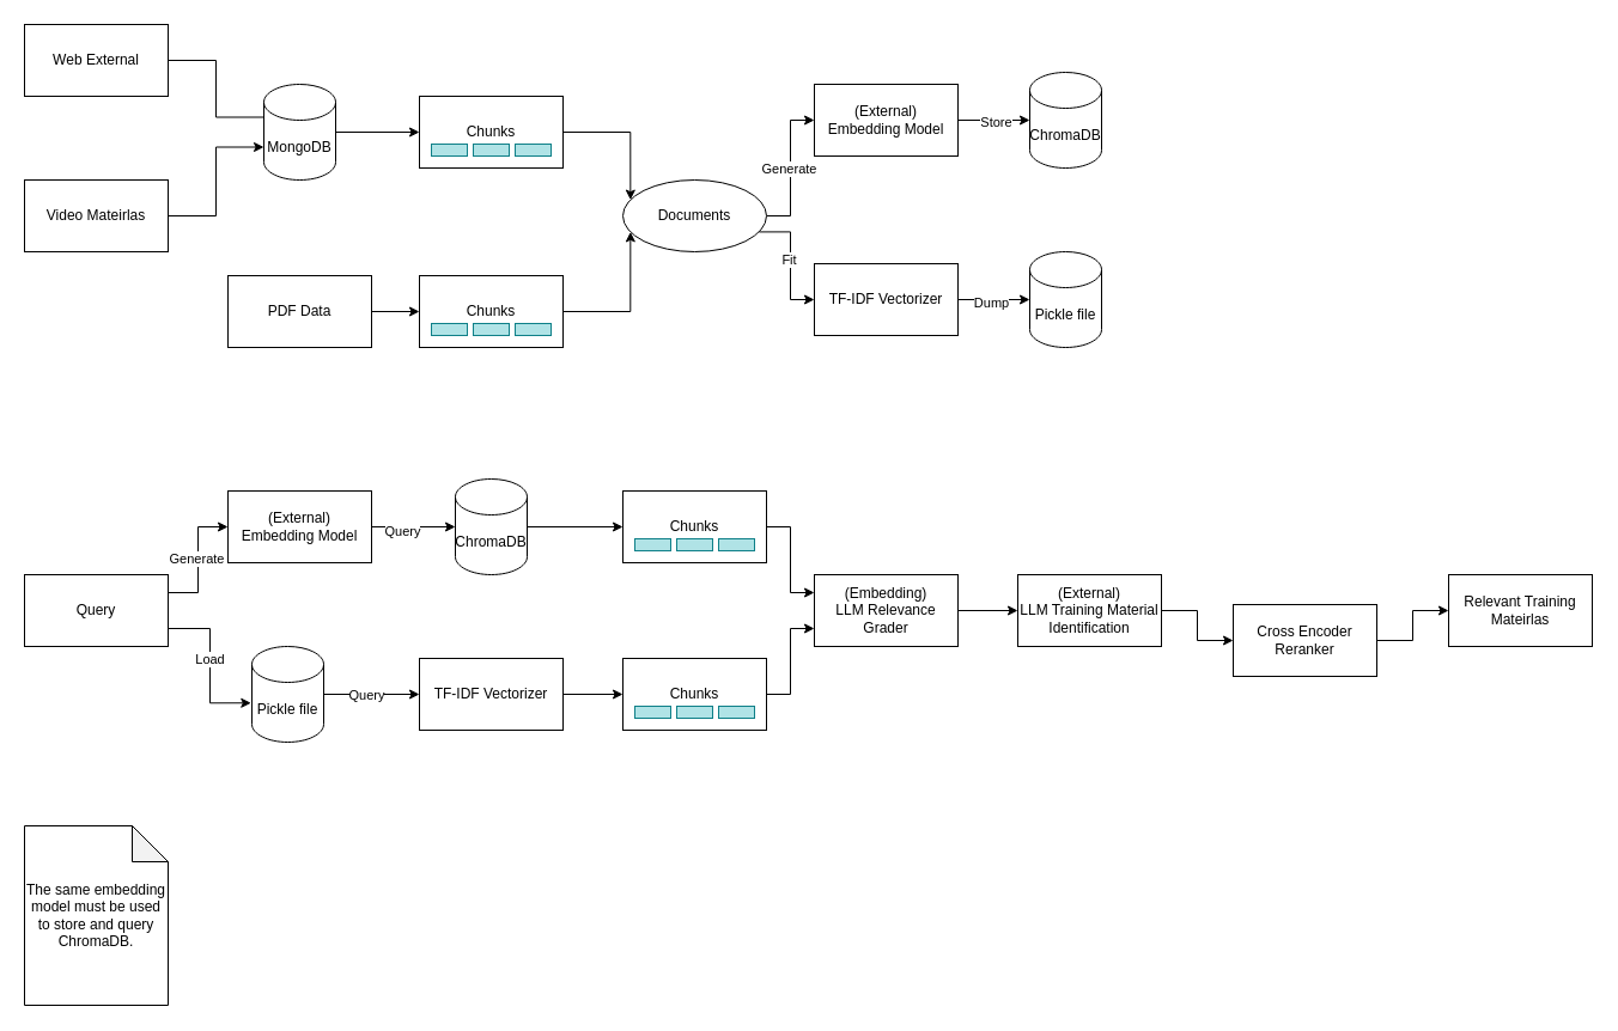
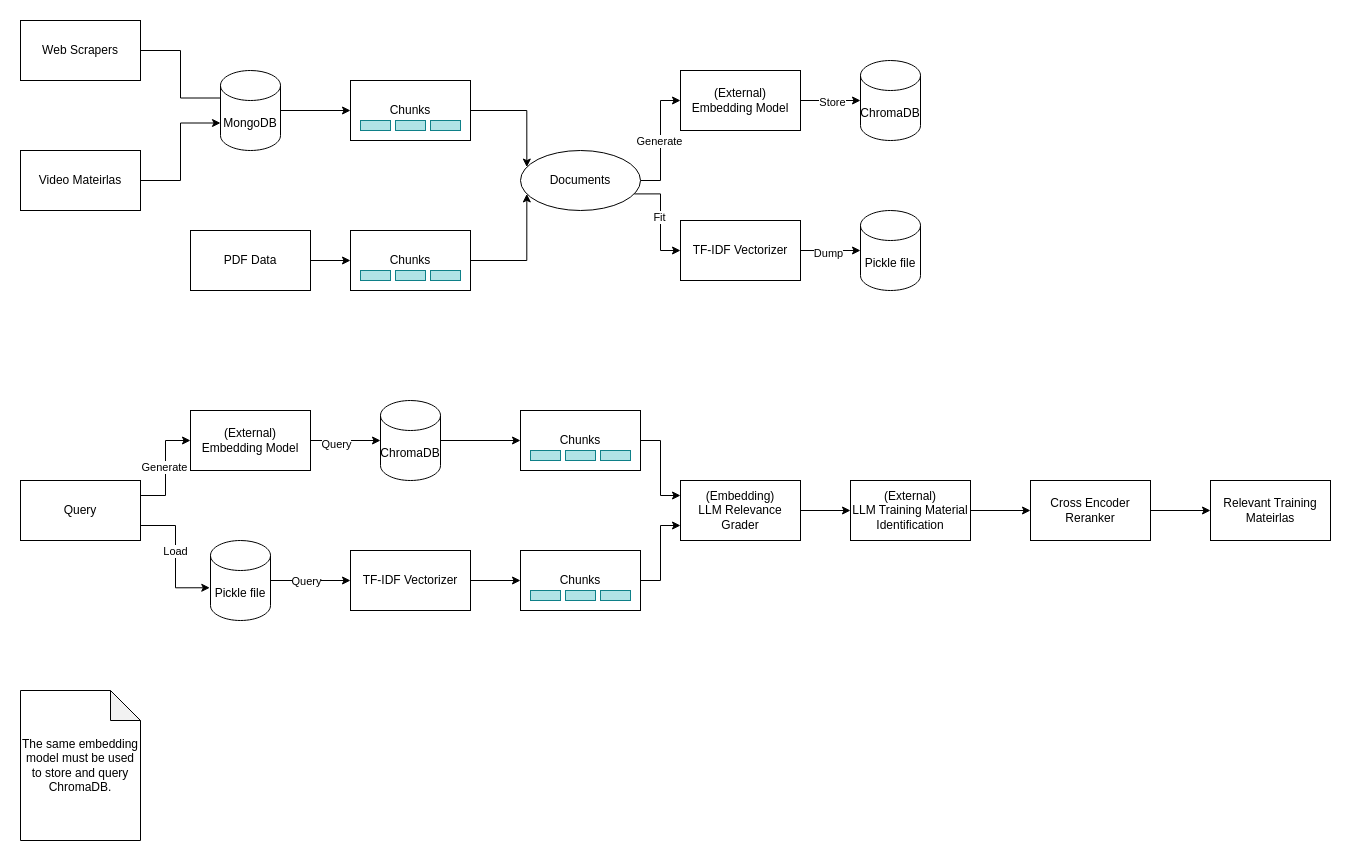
- <mxCell id="4" value="Web External" style="rounded=0;whiteSpace=wrap;html=1;" vertex="1" parent="1"><mxGeometry x="20" y="20" width="120" height="60" as="geometry" /></mxCell>
+ <mxCell id="4" value="Web Scrapers" style="rounded=0;whiteSpace=wrap;html=1;" vertex="1" parent="1"><mxGeometry x="20" y="20" width="120" height="60" as="geometry" /></mxCell>
- <mxCell id="64" value="Cross Encoder Reranker" style="rounded=0;whiteSpace=wrap;html=1;" vertex="1" parent="1"><mxGeometry x="1030" y="505" width="120" height="60" as="geometry" /></mxCell>
+ <mxCell id="64" value="Cross Encoder Reranker" style="rounded=0;whiteSpace=wrap;html=1;" vertex="1" parent="1"><mxGeometry x="1030" y="480" width="120" height="60" as="geometry" /></mxCell>
